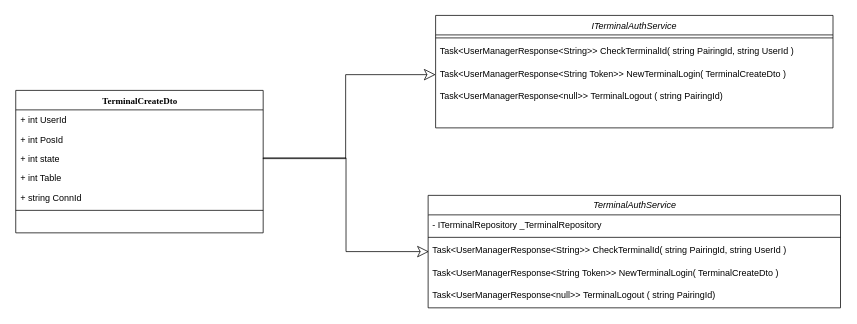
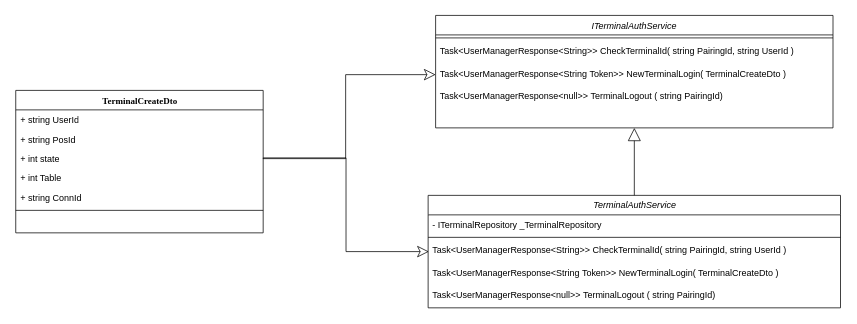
- <mxCell id="15" value="+ int UserId" style="text;html=1;strokeColor=none;fillColor=none;align=left;verticalAlign=top;spacingLeft=4;spacingRight=4;whiteSpace=wrap;overflow=hidden;rotatable=0;points=[[0,0.5],[1,0.5]];portConstraint=eastwest;" vertex="1" parent="14"><mxGeometry y="26" width="330" height="26" as="geometry" /></mxCell>
+ <mxCell id="15" value="+ string UserId" style="text;html=1;strokeColor=none;fillColor=none;align=left;verticalAlign=top;spacingLeft=4;spacingRight=4;whiteSpace=wrap;overflow=hidden;rotatable=0;points=[[0,0.5],[1,0.5]];portConstraint=eastwest;" vertex="1" parent="14"><mxGeometry y="26" width="330" height="26" as="geometry" /></mxCell>
- <mxCell id="16" value="+ int PosId" style="text;html=1;strokeColor=none;fillColor=none;align=left;verticalAlign=top;spacingLeft=4;spacingRight=4;whiteSpace=wrap;overflow=hidden;rotatable=0;points=[[0,0.5],[1,0.5]];portConstraint=eastwest;" vertex="1" parent="14"><mxGeometry y="52" width="330" height="26" as="geometry" /></mxCell>
+ <mxCell id="16" value="+ string PosId" style="text;html=1;strokeColor=none;fillColor=none;align=left;verticalAlign=top;spacingLeft=4;spacingRight=4;whiteSpace=wrap;overflow=hidden;rotatable=0;points=[[0,0.5],[1,0.5]];portConstraint=eastwest;" vertex="1" parent="14"><mxGeometry y="52" width="330" height="26" as="geometry" /></mxCell>
+ <mxCell id="7" style="edgeStyle=orthogonalEdgeStyle;rounded=0;orthogonalLoop=1;jettySize=auto;html=1;exitX=0.5;exitY=0;exitDx=0;exitDy=0;entryX=0.5;entryY=1;entryDx=0;entryDy=0;endArrow=block;endFill=0;endSize=15;" edge="1" parent="1" source="8" target="2"><mxGeometry relative="1" as="geometry" /></mxCell>
